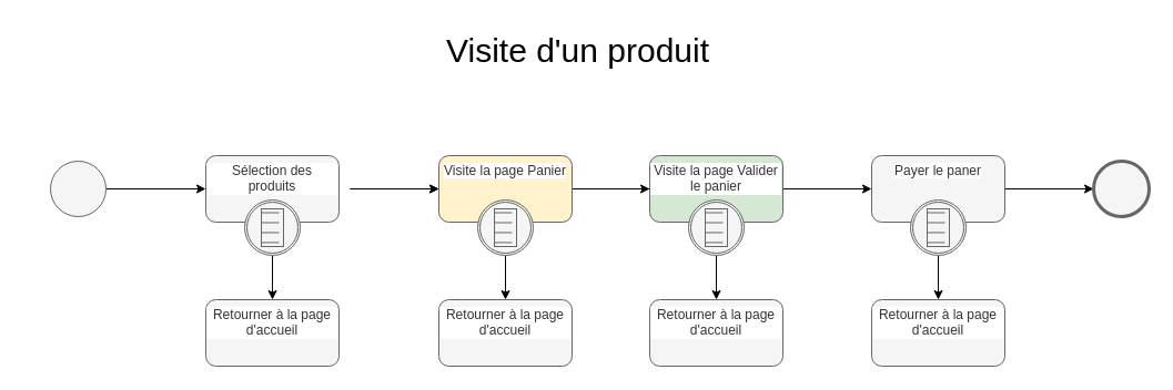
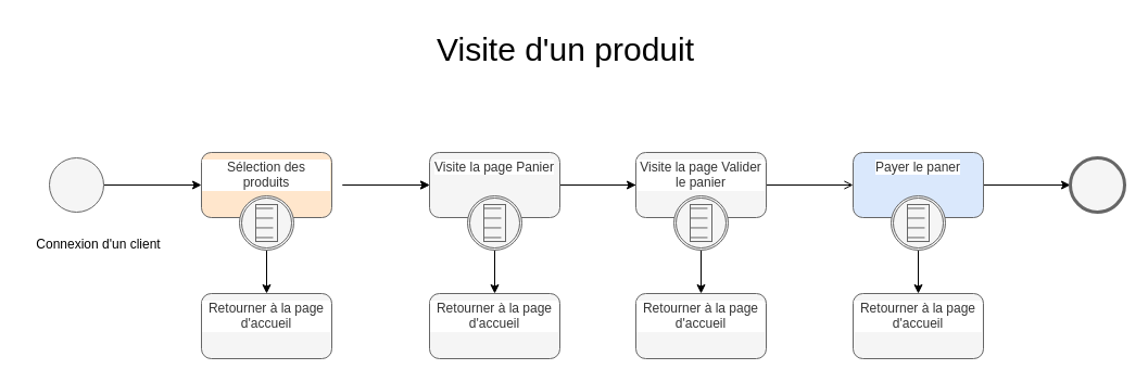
- <mxCell id="14" value="Sélection des produits" style="rounded=1;whiteSpace=wrap;html=1;verticalAlign=top;fillColor=#f5f5f5;strokeColor=#666666;fontColor=#333333;labelBackgroundColor=#ffffff;" vertex="1" parent="1"><mxGeometry x="185" y="140" width="120" height="60" as="geometry" /></mxCell>
+ <mxCell id="14" value="Sélection des produits" style="rounded=1;whiteSpace=wrap;html=1;verticalAlign=top;fillColor=#ffe6cc;strokeColor=#666666;fontColor=#333333;labelBackgroundColor=#ffffff;" vertex="1" parent="1"><mxGeometry x="185" y="140" width="120" height="60" as="geometry" /></mxCell>
- <mxCell id="15" value="Visite la page Panier" style="rounded=1;whiteSpace=wrap;html=1;verticalAlign=top;fillColor=#fff2cc;strokeColor=#666666;fontColor=#333333;labelBackgroundColor=#ffffff;" vertex="1" parent="1"><mxGeometry x="395" y="140" width="120" height="60" as="geometry" /></mxCell>
+ <mxCell id="15" value="Visite la page Panier" style="rounded=1;whiteSpace=wrap;html=1;verticalAlign=top;fillColor=#f5f5f5;strokeColor=#666666;fontColor=#333333;labelBackgroundColor=#ffffff;" vertex="1" parent="1"><mxGeometry x="395" y="140" width="120" height="60" as="geometry" /></mxCell>
- <mxCell id="13" value="Visite la page Valider le panier" style="rounded=1;whiteSpace=wrap;html=1;verticalAlign=top;fillColor=#d5e8d4;strokeColor=#666666;fontColor=#333333;labelBackgroundColor=#ffffff;" vertex="1" parent="1"><mxGeometry x="585" y="140" width="120" height="60" as="geometry" /></mxCell>
+ <mxCell id="13" value="Visite la page Valider le panier" style="rounded=1;whiteSpace=wrap;html=1;verticalAlign=top;fillColor=#f5f5f5;strokeColor=#666666;fontColor=#333333;labelBackgroundColor=#ffffff;" vertex="1" parent="1"><mxGeometry x="585" y="140" width="120" height="60" as="geometry" /></mxCell>
- <mxCell id="11" value="" style="edgeStyle=none;html=1;strokeColor=#000000;exitX=1;exitY=0.5;exitDx=0;exitDy=0;" edge="1" parent="1" source="13" target="12"><mxGeometry relative="1" as="geometry"><mxPoint x="715" y="170" as="sourcePoint" /></mxGeometry></mxCell>
+ <mxCell id="11" value="" style="edgeStyle=none;html=1;strokeColor=#000000;exitX=1;exitY=0.5;exitDx=0;exitDy=0;endArrow=open;" edge="1" parent="1" source="13" target="12"><mxGeometry relative="1" as="geometry"><mxPoint x="715" y="170" as="sourcePoint" /></mxGeometry></mxCell>
- <mxCell id="12" value="Payer le paner" style="rounded=1;whiteSpace=wrap;html=1;verticalAlign=top;fillColor=#f5f5f5;strokeColor=#666666;fontColor=#333333;labelBackgroundColor=#ffffff;" vertex="1" parent="1"><mxGeometry x="785" y="140" width="120" height="60" as="geometry" /></mxCell>
+ <mxCell id="12" value="Payer le paner" style="rounded=1;whiteSpace=wrap;html=1;verticalAlign=top;fillColor=#dae8fc;strokeColor=#666666;fontColor=#333333;labelBackgroundColor=#ffffff;" vertex="1" parent="1"><mxGeometry x="785" y="140" width="120" height="60" as="geometry" /></mxCell>
+ <mxCell id="8" value="Connexion d'un client" style="text;html=1;align=center;verticalAlign=middle;resizable=0;points=[];autosize=1;strokeColor=none;fillColor=none;fontColor=#000000;" vertex="1" parent="1"><mxGeometry x="20" y="210" width="140" height="30" as="geometry" /></mxCell>
